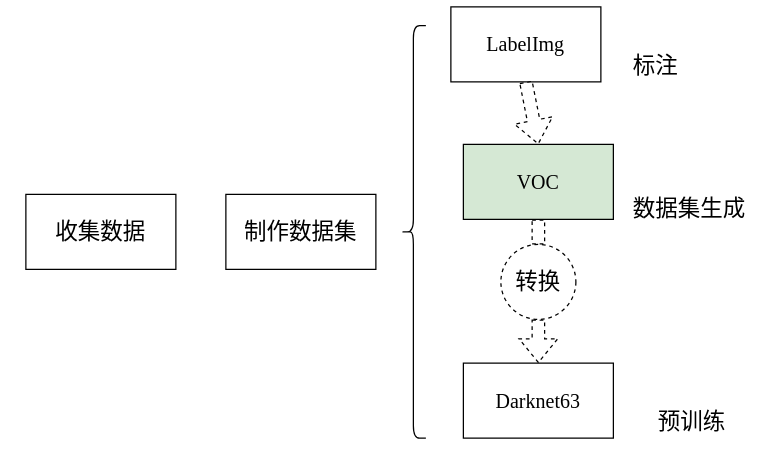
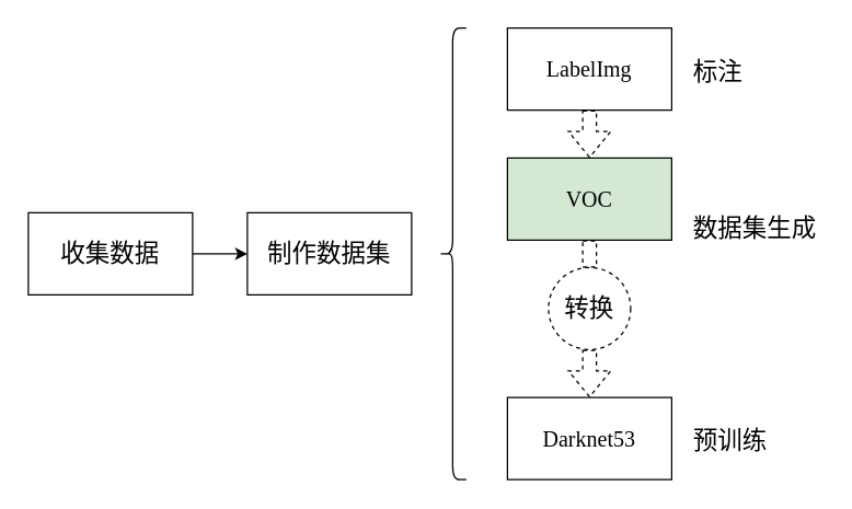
- <mxCell id="5" value="&lt;span lang=&quot;EN-US&quot; style=&quot;font-size: 12pt ; font-family: &amp;#34;times new roman&amp;#34; , serif&quot;&gt;LabelImg&lt;/span&gt;" style="rounded=0;whiteSpace=wrap;html=1;fontSize=18;" vertex="1" parent="1"><mxGeometry x="360" y="5" width="120" height="60" as="geometry" /></mxCell>
+ <mxCell id="5" value="&lt;span lang=&quot;EN-US&quot; style=&quot;font-size: 12pt ; font-family: &amp;#34;times new roman&amp;#34; , serif&quot;&gt;LabelImg&lt;/span&gt;" style="rounded=0;whiteSpace=wrap;html=1;fontSize=18;" vertex="1" parent="1"><mxGeometry x="370" y="20" width="120" height="60" as="geometry" /></mxCell>
+ <mxCell id="4" value="" style="endArrow=classic;html=1;rounded=0;fontSize=18;exitX=1;exitY=0.5;exitDx=0;exitDy=0;entryX=0;entryY=0.5;entryDx=0;entryDy=0;" edge="1" parent="1" source="3" target="2"><mxGeometry width="50" height="50" relative="1" as="geometry"><mxPoint x="370" y="315" as="sourcePoint" /><mxPoint x="250" y="255" as="targetPoint" /></mxGeometry></mxCell>
- <mxCell id="8" value="&lt;span lang=&quot;EN-US&quot; style=&quot;font-size: 12pt ; font-family: &amp;#34;times new roman&amp;#34; , serif&quot;&gt;Darknet63&lt;/span&gt;" style="rounded=0;whiteSpace=wrap;html=1;fontSize=18;" vertex="1" parent="1"><mxGeometry x="370" y="290" width="120" height="60" as="geometry" /></mxCell>
+ <mxCell id="8" value="&lt;span lang=&quot;EN-US&quot; style=&quot;font-size: 12pt ; font-family: &amp;#34;times new roman&amp;#34; , serif&quot;&gt;Darknet53&lt;/span&gt;" style="rounded=0;whiteSpace=wrap;html=1;fontSize=18;" vertex="1" parent="1"><mxGeometry x="370" y="290" width="120" height="60" as="geometry" /></mxCell>
- <mxCell id="12" value="预训练" style="text;strokeColor=none;fillColor=none;align=left;verticalAlign=middle;spacingLeft=4;spacingRight=4;overflow=hidden;points=[[0,0.5],[1,0.5]];portConstraint=eastwest;rotatable=0;fontSize=18;" vertex="1" parent="1"><mxGeometry x="520" y="320" width="80" height="30" as="geometry" /></mxCell>
+ <mxCell id="12" value="预训练" style="text;strokeColor=none;fillColor=none;align=left;verticalAlign=middle;spacingLeft=4;spacingRight=4;overflow=hidden;points=[[0,0.5],[1,0.5]];portConstraint=eastwest;rotatable=0;fontSize=18;" vertex="1" parent="1"><mxGeometry x="500" y="305" width="80" height="30" as="geometry" /></mxCell>
